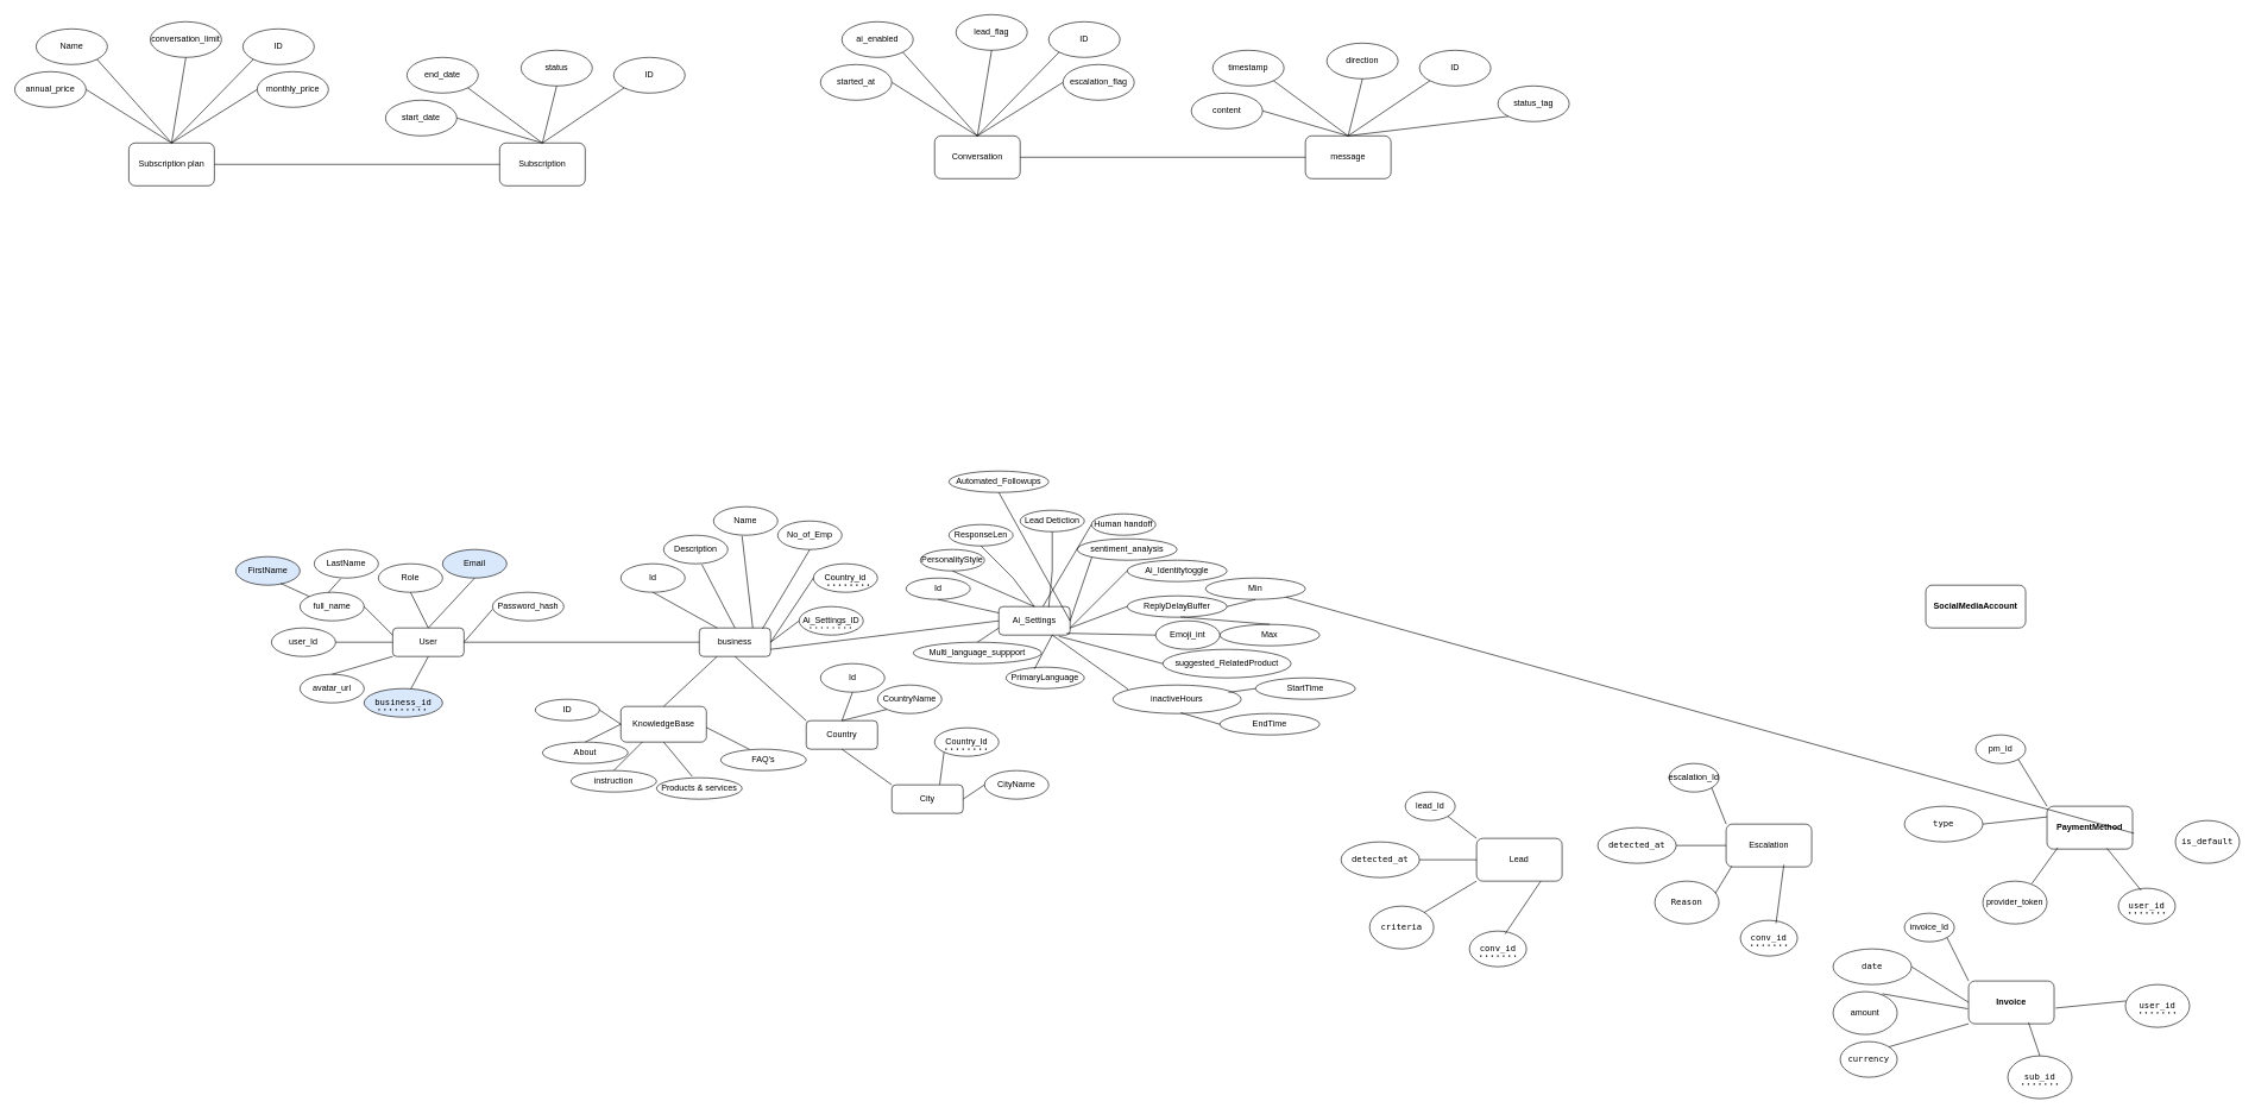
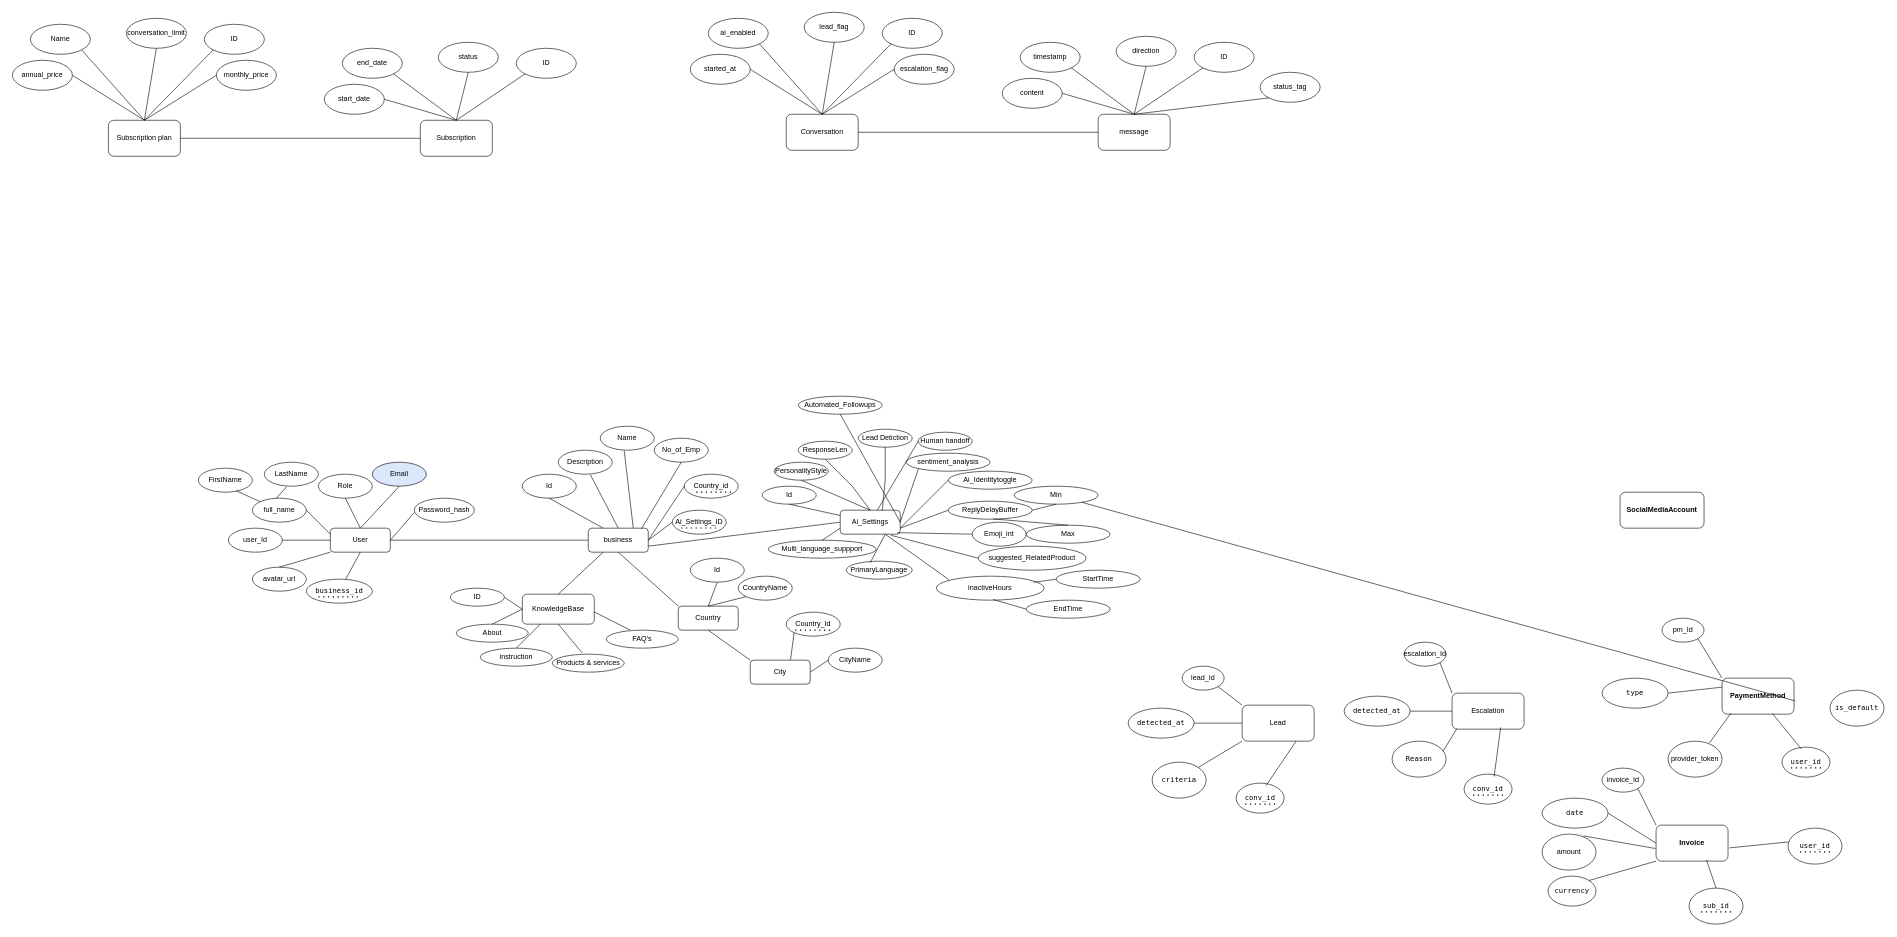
- <mxCell id="5" value="FirstName" style="ellipse;whiteSpace=wrap;html=1;fillColor=#dae8fc;" parent="1" vertex="1"><mxGeometry x="330" y="780" width="90" height="40" as="geometry" /></mxCell>
+ <mxCell id="5" value="FirstName" style="ellipse;whiteSpace=wrap;html=1;" parent="1" vertex="1"><mxGeometry x="330" y="780" width="90" height="40" as="geometry" /></mxCell>
- <mxCell id="22" value="&lt;code data-end=&quot;435&quot; data-start=&quot;422&quot;&gt;business_id&lt;/code&gt;" style="ellipse;whiteSpace=wrap;html=1;fillColor=#dae8fc;" parent="1" vertex="1"><mxGeometry x="510" y="965" width="110" height="40" as="geometry" /></mxCell>
+ <mxCell id="22" value="&lt;code data-end=&quot;435&quot; data-start=&quot;422&quot;&gt;business_id&lt;/code&gt;" style="ellipse;whiteSpace=wrap;html=1;" parent="1" vertex="1"><mxGeometry x="510" y="965" width="110" height="40" as="geometry" /></mxCell>
